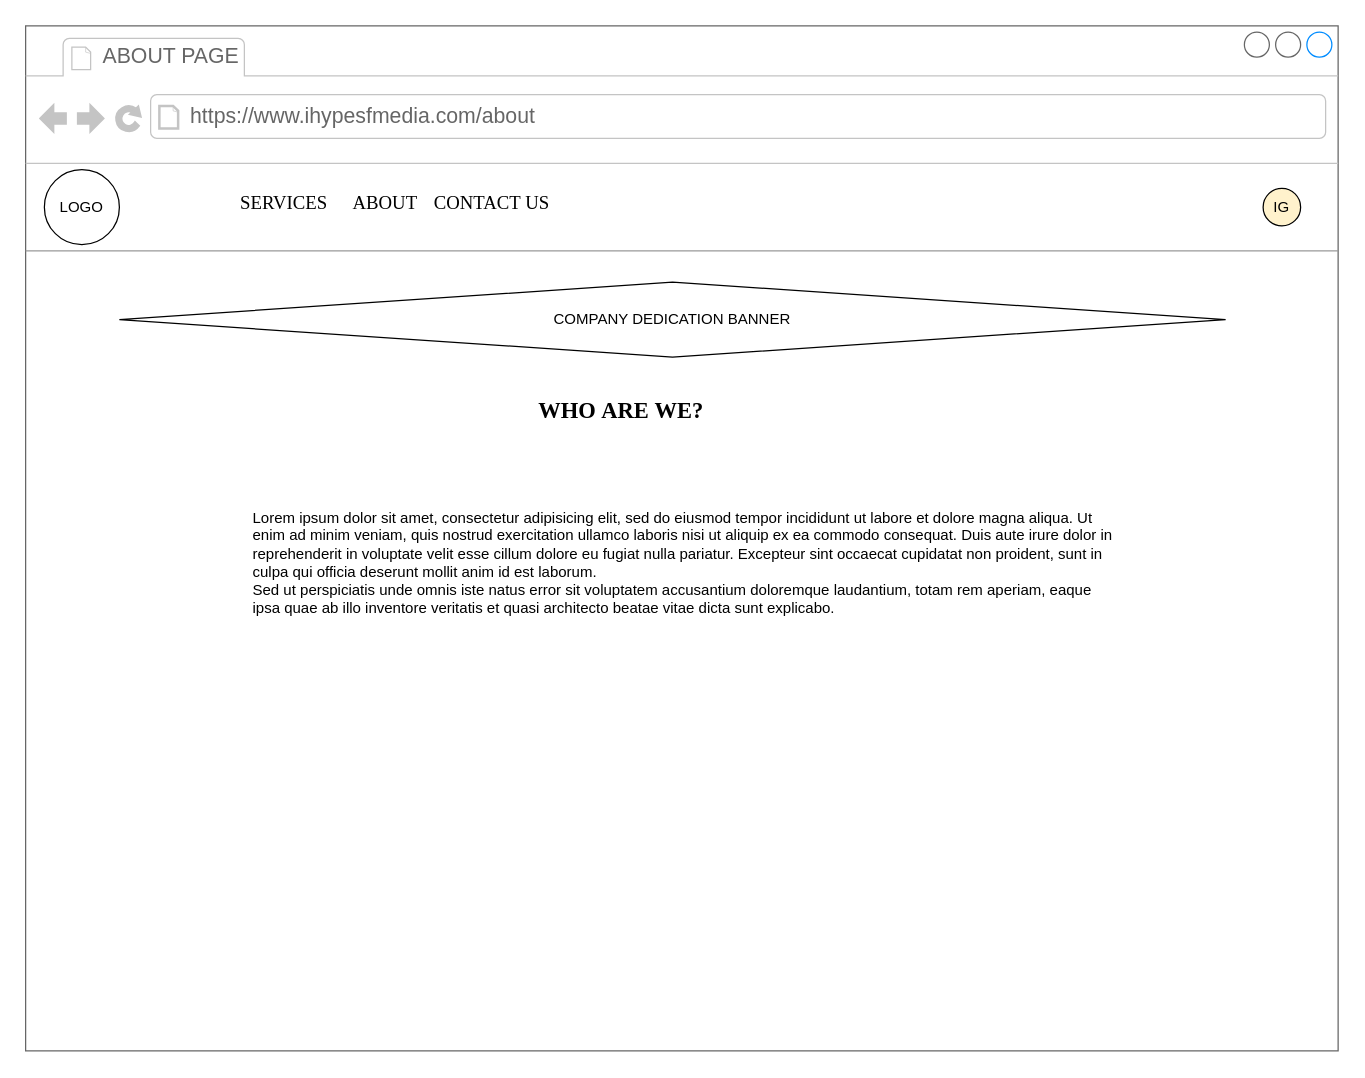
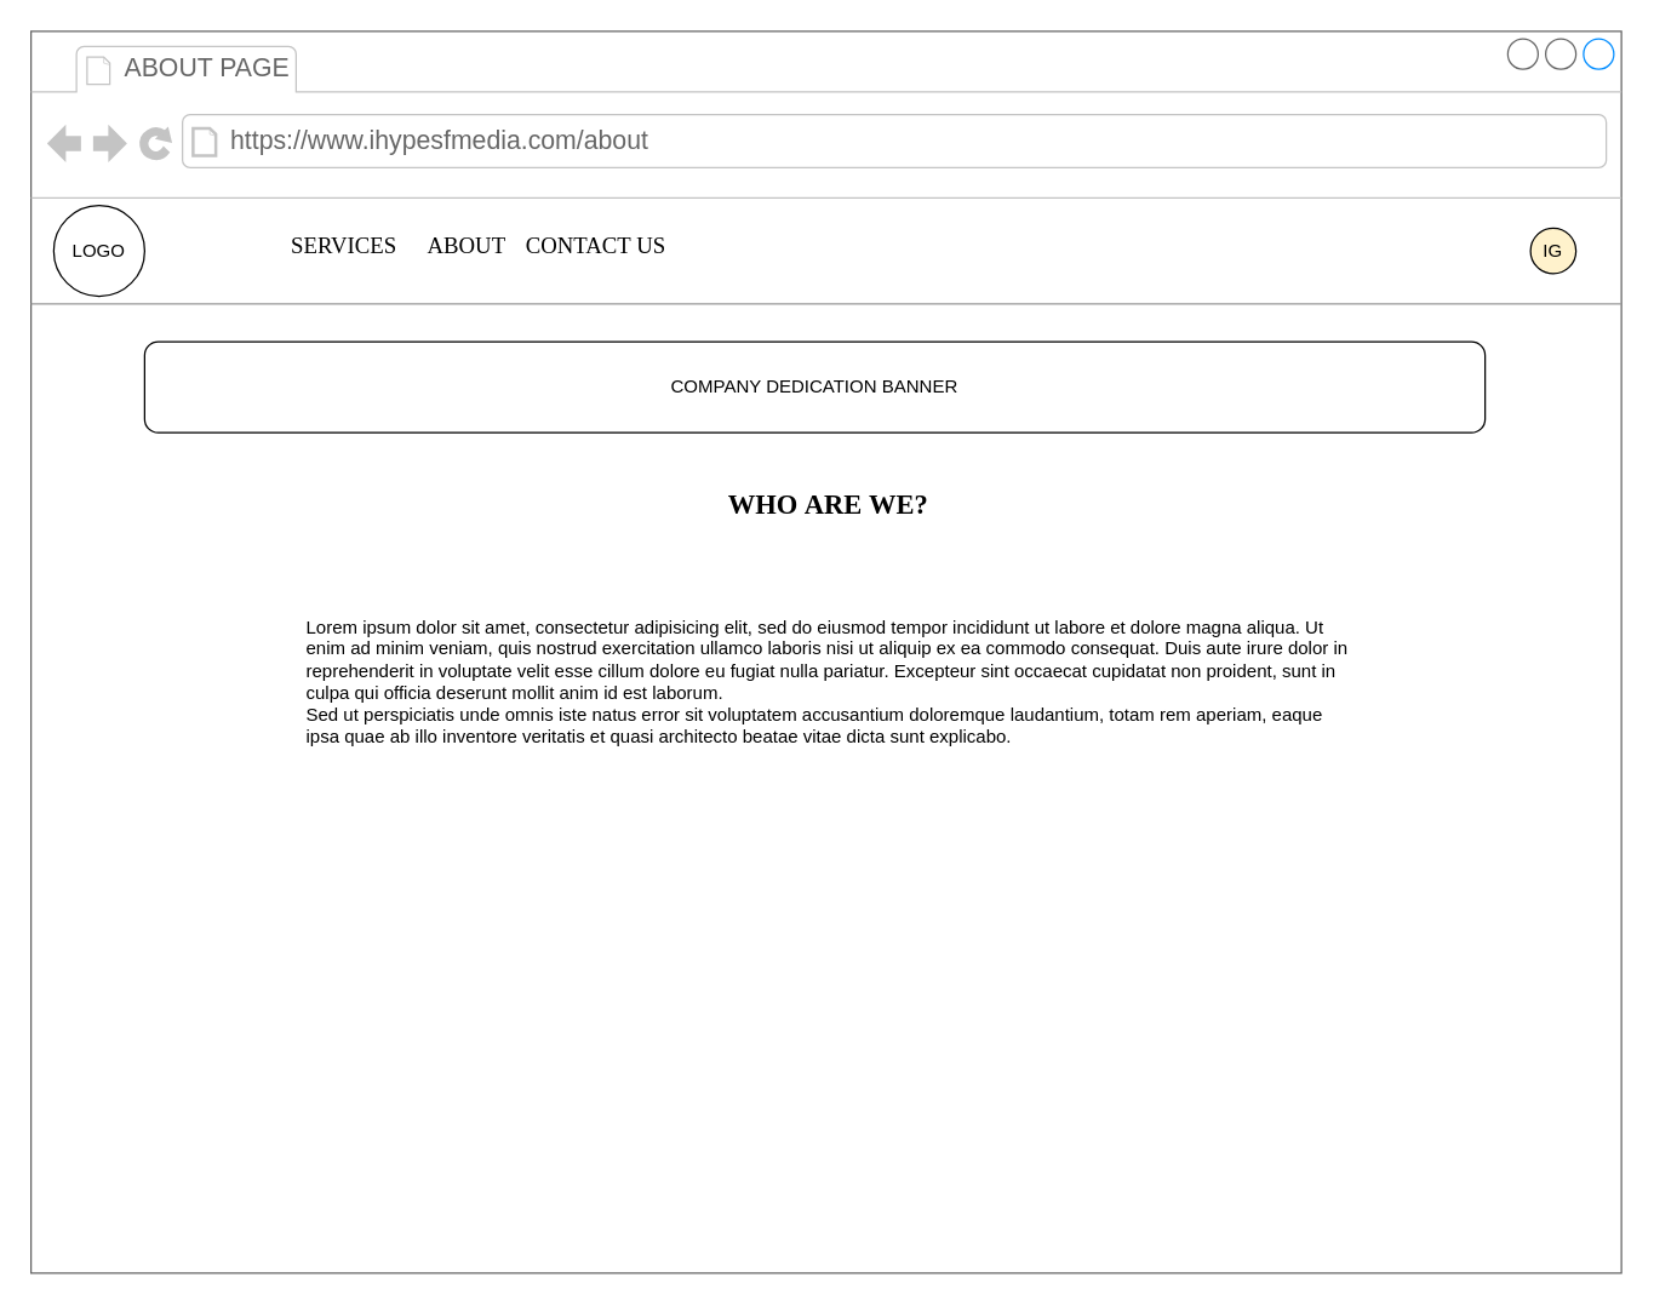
- <mxCell id="13" value="COMPANY DEDICATION BANNER" style="rhombus;whiteSpace=wrap;html=1;" parent="2" vertex="1"><mxGeometry x="75" y="205" width="885" height="60" as="geometry" /></mxCell>
+ <mxCell id="13" value="COMPANY DEDICATION BANNER" style="rounded=1;whiteSpace=wrap;html=1;" parent="2" vertex="1"><mxGeometry x="75" y="205" width="885" height="60" as="geometry" /></mxCell>
- <mxCell id="12" value="&lt;font style=&quot;font-size: 18px;&quot;&gt;&lt;b&gt;WHO&amp;nbsp;ARE&amp;nbsp;WE?&lt;/b&gt;&lt;/font&gt;" style="text;html=1;points=[];align=center;verticalAlign=top;spacingTop=-4;fontSize=15;fontFamily=Verdana" parent="2" vertex="1"><mxGeometry x="383" y="295" width="185" height="30" as="geometry" /></mxCell>
+ <mxCell id="12" value="&lt;font style=&quot;font-size: 18px;&quot;&gt;&lt;b&gt;WHO&amp;nbsp;ARE&amp;nbsp;WE?&lt;/b&gt;&lt;/font&gt;" style="text;html=1;points=[];align=center;verticalAlign=top;spacingTop=-4;fontSize=15;fontFamily=Verdana" parent="2" vertex="1"><mxGeometry x="433" y="300" width="185" height="30" as="geometry" /></mxCell>
